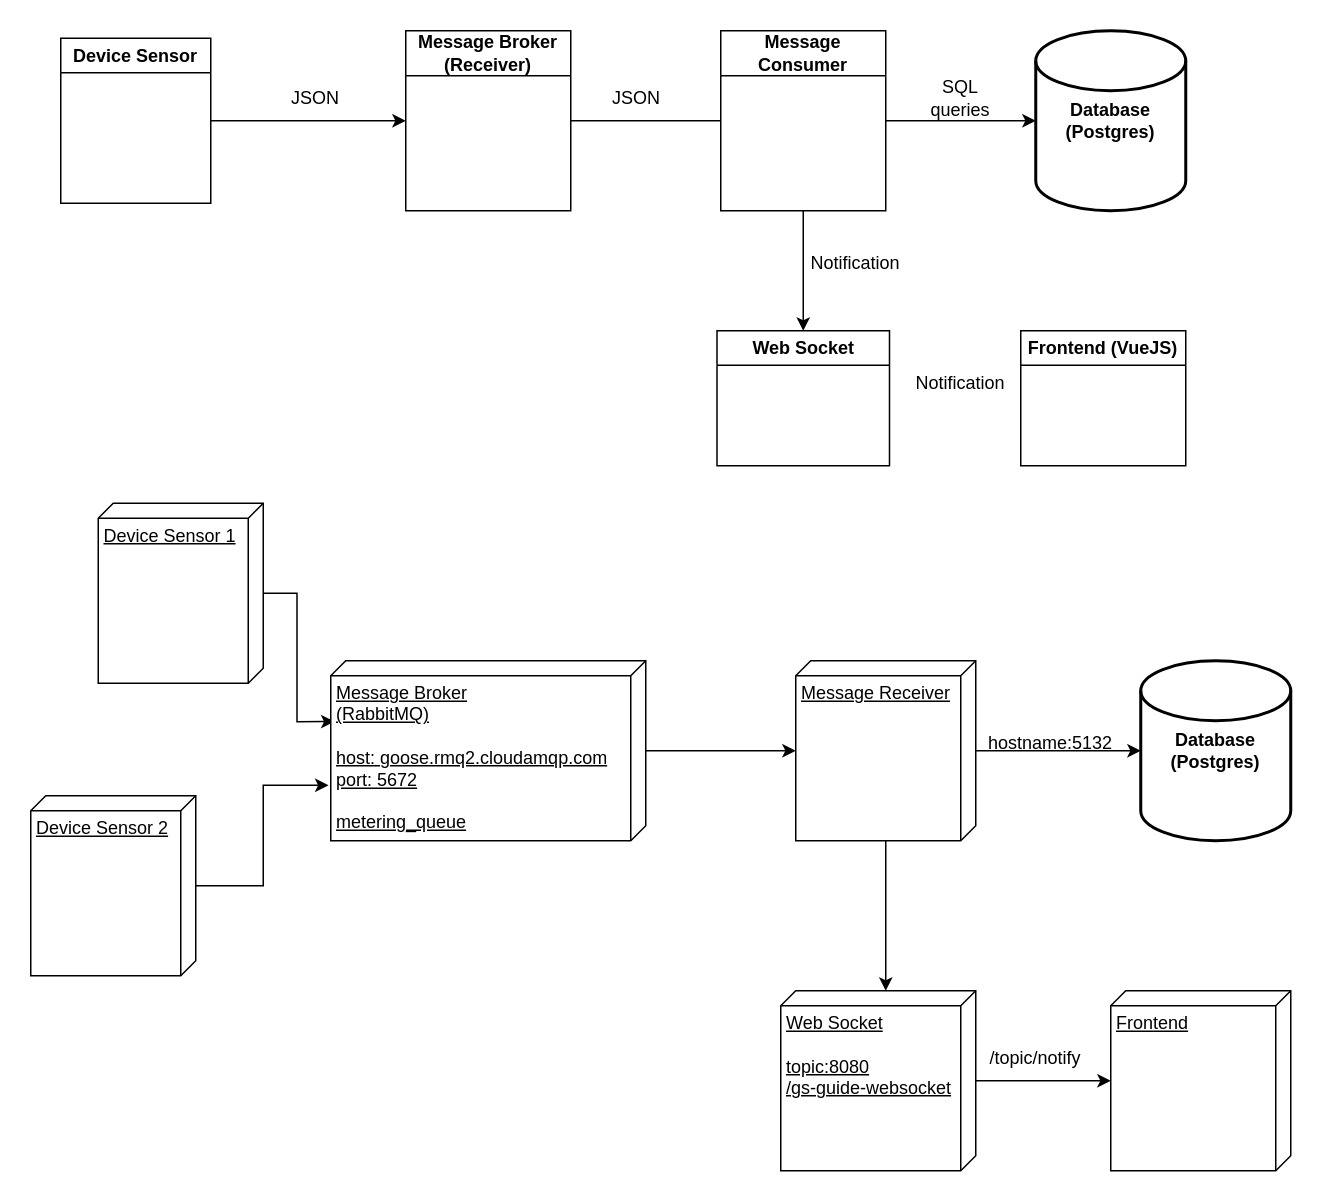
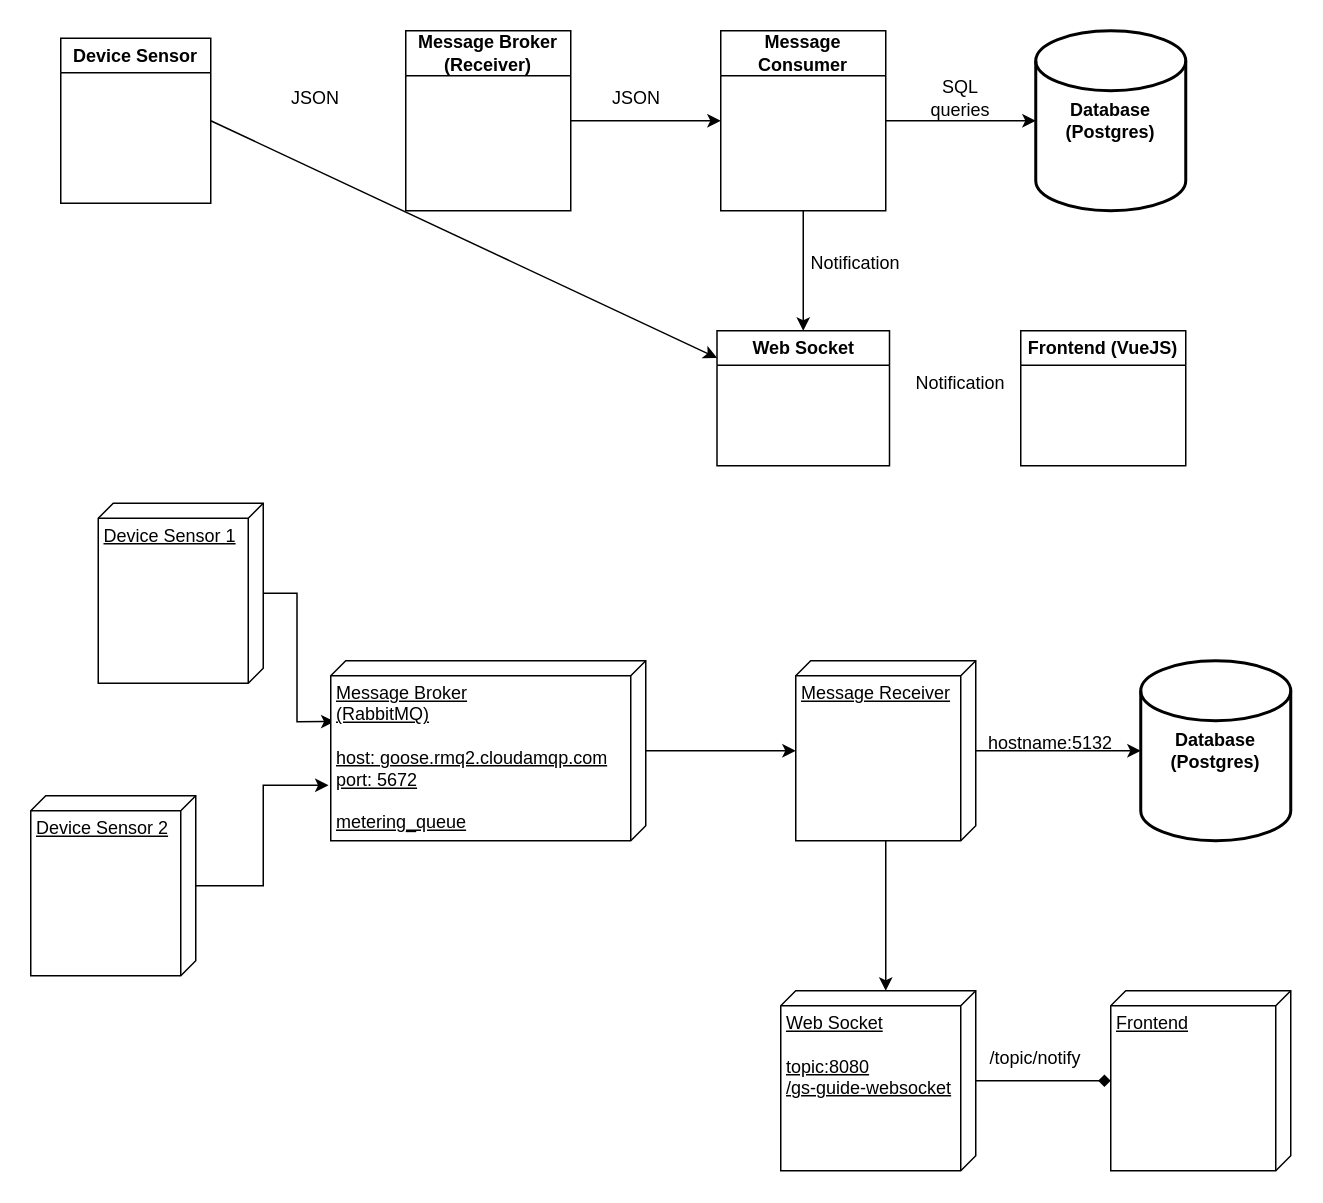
- <mxCell id="6" value="" style="endArrow=classic;html=1;rounded=0;entryX=0;entryY=0.5;entryDx=0;entryDy=0;exitX=1;exitY=0.5;exitDx=0;exitDy=0;" parent="1" source="2" target="3" edge="1"><mxGeometry width="50" height="50" relative="1" as="geometry"><mxPoint x="160" y="110" as="sourcePoint" /><mxPoint x="210" y="60" as="targetPoint" /></mxGeometry></mxCell>
+ <mxCell id="6" value="" style="endArrow=classic;html=1;rounded=0;exitX=1;exitY=0.5;exitDx=0;exitDy=0;" parent="1" source="2" target="12" edge="1"><mxGeometry width="50" height="50" relative="1" as="geometry"><mxPoint x="160" y="110" as="sourcePoint" /><mxPoint x="210" y="60" as="targetPoint" /></mxGeometry></mxCell>
- <mxCell id="8" value="" style="endArrow=none;html=1;rounded=0;exitX=1;exitY=0.5;exitDx=0;exitDy=0;entryX=0;entryY=0.5;entryDx=0;entryDy=0;" parent="1" source="3" target="4" edge="1"><mxGeometry width="50" height="50" relative="1" as="geometry"><mxPoint x="490" y="240" as="sourcePoint" /><mxPoint x="540" y="190" as="targetPoint" /></mxGeometry></mxCell>
+ <mxCell id="8" value="" style="endArrow=classic;html=1;rounded=0;exitX=1;exitY=0.5;exitDx=0;exitDy=0;entryX=0;entryY=0.5;entryDx=0;entryDy=0;" parent="1" source="3" target="4" edge="1"><mxGeometry width="50" height="50" relative="1" as="geometry"><mxPoint x="490" y="240" as="sourcePoint" /><mxPoint x="540" y="190" as="targetPoint" /></mxGeometry></mxCell>
- <mxCell id="28" style="edgeStyle=orthogonalEdgeStyle;rounded=0;orthogonalLoop=1;jettySize=auto;html=1;" edge="1" parent="1" source="29" target="30"><mxGeometry relative="1" as="geometry" /></mxCell>
+ <mxCell id="28" style="edgeStyle=orthogonalEdgeStyle;rounded=0;orthogonalLoop=1;jettySize=auto;html=1;endArrow=diamond;" edge="1" parent="1" source="29" target="30"><mxGeometry relative="1" as="geometry" /></mxCell>
